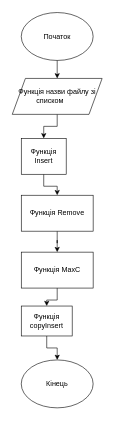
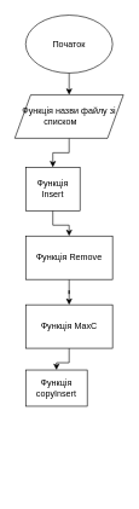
- <mxCell id="11" style="edgeStyle=orthogonalEdgeStyle;rounded=0;orthogonalLoop=1;jettySize=auto;html=1;exitX=0.5;exitY=1;exitDx=0;exitDy=0;" edge="1" parent="1" source="12" target="14"><mxGeometry relative="1" as="geometry"><mxPoint x="95" y="610" as="targetPoint" /></mxGeometry></mxCell>
- <mxCell id="14" value="Кінець" style="ellipse;whiteSpace=wrap;html=1;" vertex="1" parent="1"><mxGeometry x="35" y="600" width="120" height="80" as="geometry" /></mxCell>
